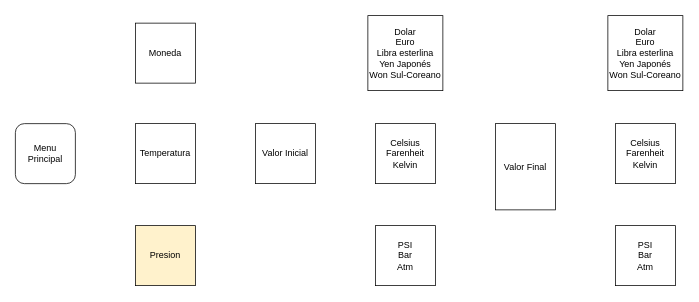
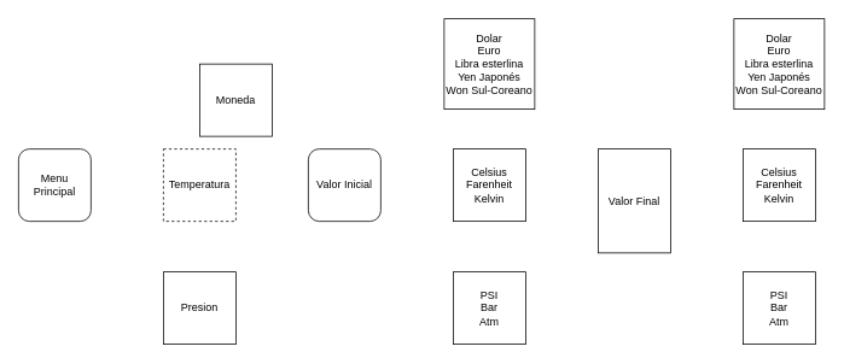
- <mxCell id="3" value="Moneda" style="whiteSpace=wrap;html=1;aspect=fixed;" vertex="1" parent="1"><mxGeometry x="180" y="30" width="80" height="80" as="geometry" /></mxCell>
+ <mxCell id="3" value="Moneda" style="whiteSpace=wrap;html=1;aspect=fixed;" vertex="1" parent="1"><mxGeometry x="220" y="70" width="80" height="80" as="geometry" /></mxCell>
- <mxCell id="4" value="Temperatura" style="whiteSpace=wrap;html=1;aspect=fixed;" vertex="1" parent="1"><mxGeometry x="180" y="164" width="80" height="80" as="geometry" /></mxCell>
+ <mxCell id="4" value="Temperatura" style="whiteSpace=wrap;html=1;aspect=fixed;dashed=1;" vertex="1" parent="1"><mxGeometry x="180" y="164" width="80" height="80" as="geometry" /></mxCell>
- <mxCell id="6" value="Valor Inicial" style="whiteSpace=wrap;html=1;aspect=fixed;" vertex="1" parent="1"><mxGeometry x="340" y="164" width="80" height="80" as="geometry" /></mxCell>
+ <mxCell id="6" value="Valor Inicial" style="whiteSpace=wrap;html=1;aspect=fixed;rounded=1;" vertex="1" parent="1"><mxGeometry x="340" y="164" width="80" height="80" as="geometry" /></mxCell>
- <mxCell id="5" value="Presion" style="whiteSpace=wrap;html=1;aspect=fixed;fillColor=#fff2cc;" vertex="1" parent="1"><mxGeometry x="180" y="300" width="80" height="80" as="geometry" /></mxCell>
+ <mxCell id="5" value="Presion" style="whiteSpace=wrap;html=1;aspect=fixed;" vertex="1" parent="1"><mxGeometry x="180" y="300" width="80" height="80" as="geometry" /></mxCell>
